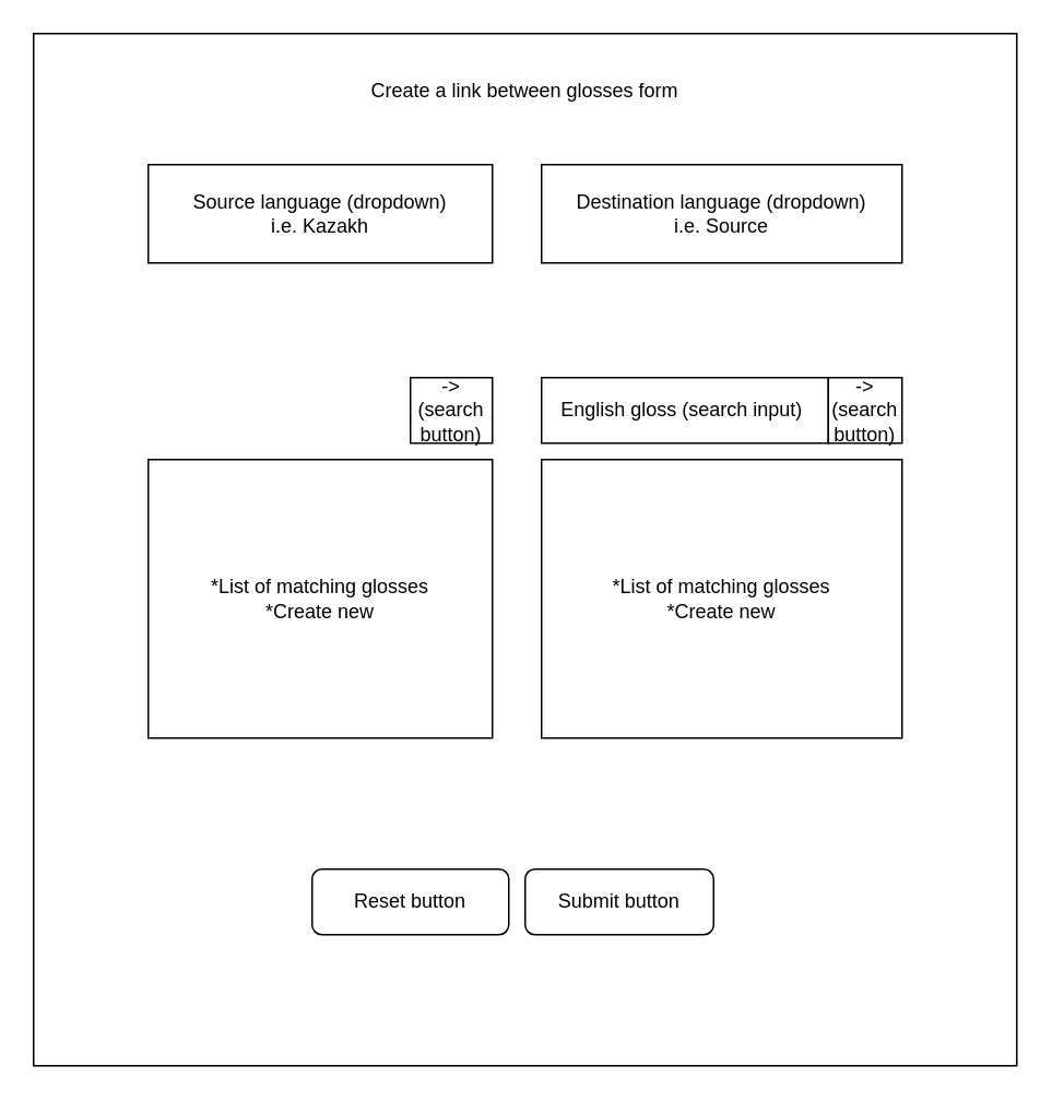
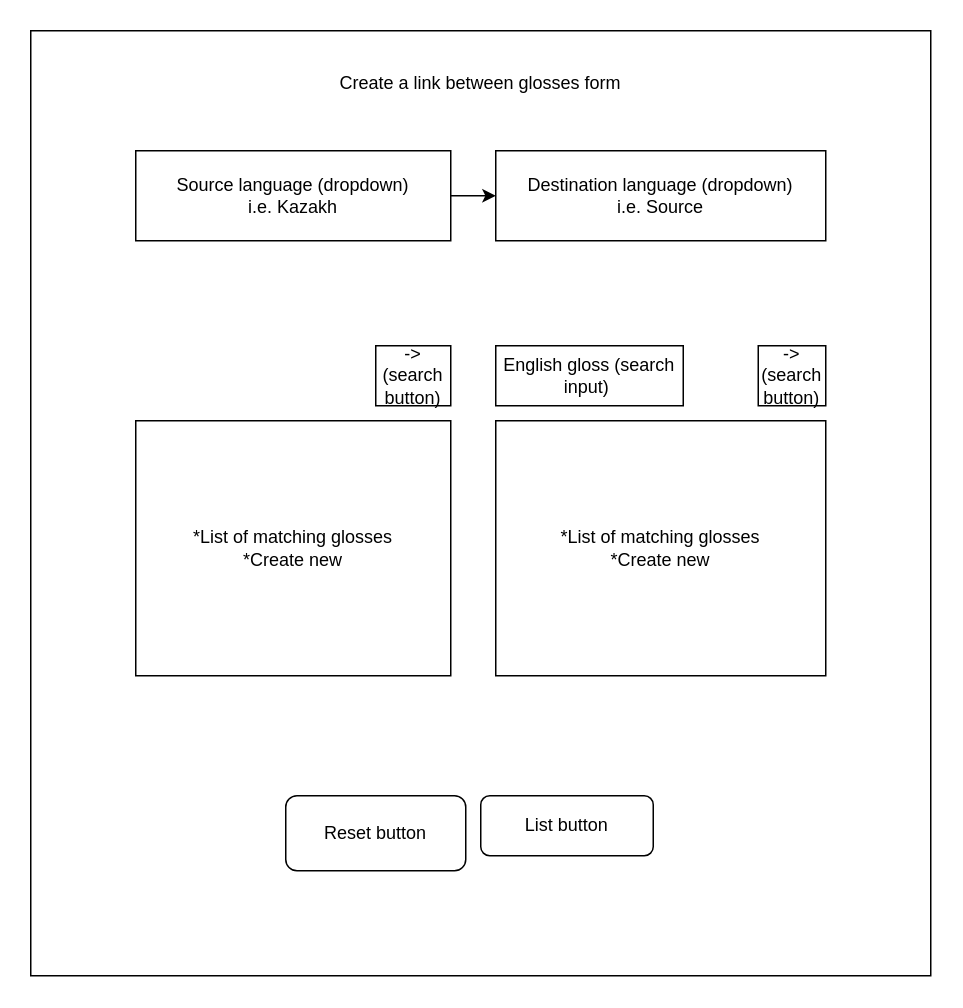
+ <mxCell id="3" style="edgeStyle=orthogonalEdgeStyle;rounded=0;orthogonalLoop=1;jettySize=auto;html=1;exitX=1;exitY=0.5;exitDx=0;exitDy=0;" parent="1" source="4" target="5" edge="1"><mxGeometry relative="1" as="geometry" /></mxCell>
- <mxCell id="11" value="English gloss (search input)&amp;nbsp;" style="rounded=0;whiteSpace=wrap;html=1;" parent="1" vertex="1"><mxGeometry x="330" y="230" width="175" height="40" as="geometry" /></mxCell>
+ <mxCell id="11" value="English gloss (search input)&amp;nbsp;" style="rounded=0;whiteSpace=wrap;html=1;" parent="1" vertex="1"><mxGeometry x="330" y="230" width="125" height="40" as="geometry" /></mxCell>
- <mxCell id="9" value="Reset button" style="rounded=1;whiteSpace=wrap;html=1;" parent="1" vertex="1"><mxGeometry x="190" y="530" width="120" height="40" as="geometry" /></mxCell>
+ <mxCell id="9" value="Reset button" style="rounded=1;whiteSpace=wrap;html=1;" parent="1" vertex="1"><mxGeometry x="190" y="530" width="120" height="50" as="geometry" /></mxCell>
- <mxCell id="8" value="Submit button" style="rounded=1;whiteSpace=wrap;html=1;" parent="1" vertex="1"><mxGeometry x="320" y="530" width="115" height="40" as="geometry" /></mxCell>
+ <mxCell id="8" value="List button" style="rounded=1;whiteSpace=wrap;html=1;" parent="1" vertex="1"><mxGeometry x="320" y="530" width="115" height="40" as="geometry" /></mxCell>
